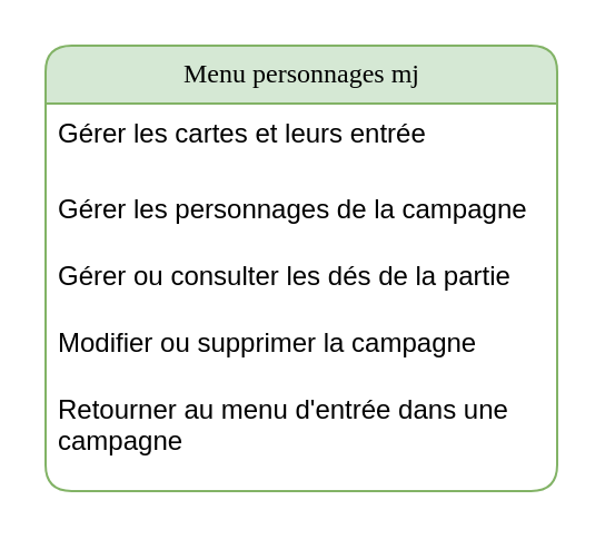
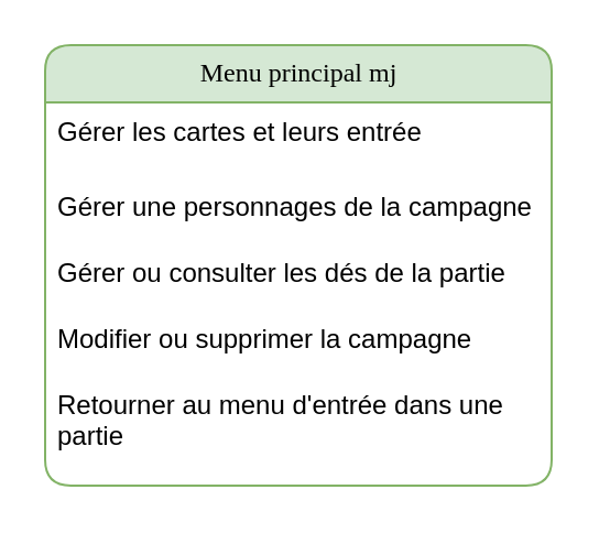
- <mxCell id="2" value="Menu personnages mj" style="swimlane;html=1;fontStyle=0;childLayout=stackLayout;horizontal=1;startSize=26;fillColor=#d5e8d4;horizontalStack=0;resizeParent=1;resizeLast=0;collapsible=1;marginBottom=0;swimlaneFillColor=#ffffff;align=center;rounded=1;shadow=0;comic=0;labelBackgroundColor=none;strokeWidth=1;fontFamily=Verdana;fontSize=12;strokeColor=#82b366;" vertex="1" parent="1"><mxGeometry x="20" y="20" width="230" height="200" as="geometry" /></mxCell>
+ <mxCell id="2" value="Menu principal mj" style="swimlane;html=1;fontStyle=0;childLayout=stackLayout;horizontal=1;startSize=26;fillColor=#d5e8d4;horizontalStack=0;resizeParent=1;resizeLast=0;collapsible=1;marginBottom=0;swimlaneFillColor=#ffffff;align=center;rounded=1;shadow=0;comic=0;labelBackgroundColor=none;strokeWidth=1;fontFamily=Verdana;fontSize=12;strokeColor=#82b366;" vertex="1" parent="1"><mxGeometry x="20" y="20" width="230" height="200" as="geometry" /></mxCell>
- <mxCell id="4" value="Gérer les personnages de la campagne" style="text;html=1;strokeColor=none;fillColor=none;spacingLeft=4;spacingRight=4;whiteSpace=wrap;overflow=hidden;rotatable=0;points=[[0,0.5],[1,0.5]];portConstraint=eastwest;" vertex="1" parent="2"><mxGeometry y="60" width="230" height="30" as="geometry" /></mxCell>
+ <mxCell id="4" value="Gérer une personnages de la campagne" style="text;html=1;strokeColor=none;fillColor=none;spacingLeft=4;spacingRight=4;whiteSpace=wrap;overflow=hidden;rotatable=0;points=[[0,0.5],[1,0.5]];portConstraint=eastwest;" vertex="1" parent="2"><mxGeometry y="60" width="230" height="30" as="geometry" /></mxCell>
- <mxCell id="7" value="Retourner au menu d'entrée dans une campagne" style="text;html=1;strokeColor=none;fillColor=none;spacingLeft=4;spacingRight=4;whiteSpace=wrap;overflow=hidden;rotatable=0;points=[[0,0.5],[1,0.5]];portConstraint=eastwest;" vertex="1" parent="2"><mxGeometry y="150" width="230" height="50" as="geometry" /></mxCell>
+ <mxCell id="7" value="Retourner au menu d'entrée dans une partie" style="text;html=1;strokeColor=none;fillColor=none;spacingLeft=4;spacingRight=4;whiteSpace=wrap;overflow=hidden;rotatable=0;points=[[0,0.5],[1,0.5]];portConstraint=eastwest;" vertex="1" parent="2"><mxGeometry y="150" width="230" height="50" as="geometry" /></mxCell>
